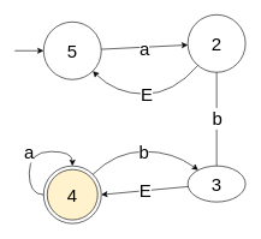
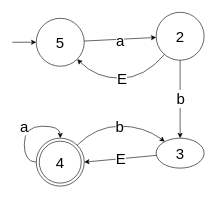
- <mxCell id="9" value="" style="endArrow=none;html=1;rounded=0;fontSize=25;" edge="1" parent="1" source="4" target="6"><mxGeometry width="50" height="50" relative="1" as="geometry"><mxPoint x="290" y="210" as="sourcePoint" /><mxPoint x="340" y="160" as="targetPoint" /></mxGeometry></mxCell>
+ <mxCell id="9" value="" style="endArrow=classic;html=1;rounded=0;fontSize=25;" edge="1" parent="1" source="4" target="6"><mxGeometry width="50" height="50" relative="1" as="geometry"><mxPoint x="290" y="210" as="sourcePoint" /><mxPoint x="340" y="160" as="targetPoint" /></mxGeometry></mxCell>
- <mxCell id="5" value="&lt;font style=&quot;font-size: 25px;&quot;&gt;4&lt;/font&gt;" style="ellipse;whiteSpace=wrap;html=1;aspect=fixed;fontSize=25;fillColor=#fff2cc;" vertex="1" parent="1"><mxGeometry x="65" y="235" width="70" height="70" as="geometry" /></mxCell>
+ <mxCell id="5" value="&lt;font style=&quot;font-size: 25px;&quot;&gt;4&lt;/font&gt;" style="ellipse;whiteSpace=wrap;html=1;aspect=fixed;fontSize=25;" vertex="1" parent="1"><mxGeometry x="65" y="235" width="70" height="70" as="geometry" /></mxCell>
